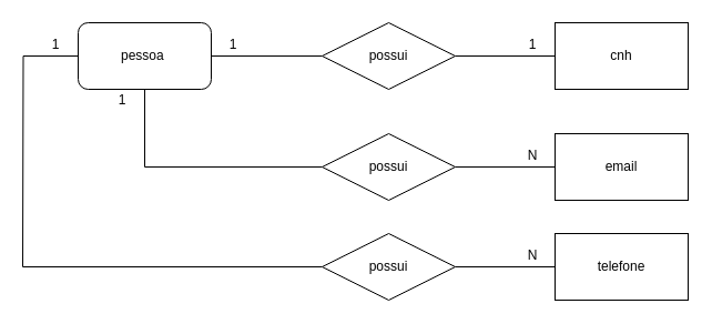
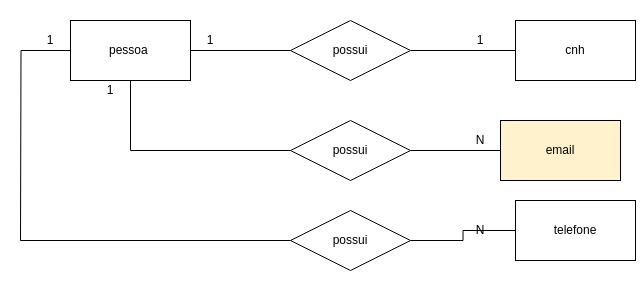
- <mxCell id="5" value="pessoa&amp;nbsp;" style="whiteSpace=wrap;html=1;rounded=1;" vertex="1" parent="1"><mxGeometry x="70" y="20" width="120" height="60" as="geometry" /></mxCell>
+ <mxCell id="5" value="pessoa&amp;nbsp;" style="rounded=0;whiteSpace=wrap;html=1;" vertex="1" parent="1"><mxGeometry x="70" y="20" width="120" height="60" as="geometry" /></mxCell>
- <mxCell id="6" value="cnh" style="rounded=0;whiteSpace=wrap;html=1;" vertex="1" parent="1"><mxGeometry x="500" y="20" width="120" height="60" as="geometry" /></mxCell>
+ <mxCell id="6" value="cnh" style="rounded=0;whiteSpace=wrap;html=1;" vertex="1" parent="1"><mxGeometry x="515" y="20" width="120" height="60" as="geometry" /></mxCell>
- <mxCell id="13" value="email" style="rounded=0;whiteSpace=wrap;html=1;" vertex="1" parent="1"><mxGeometry x="500" y="120" width="120" height="60" as="geometry" /></mxCell>
+ <mxCell id="13" value="email" style="rounded=0;whiteSpace=wrap;html=1;fillColor=#fff2cc;" vertex="1" parent="1"><mxGeometry x="500" y="120" width="120" height="60" as="geometry" /></mxCell>
- <mxCell id="14" value="telefone" style="rounded=0;whiteSpace=wrap;html=1;" vertex="1" parent="1"><mxGeometry x="500" y="210" width="120" height="60" as="geometry" /></mxCell>
+ <mxCell id="14" value="telefone" style="rounded=0;whiteSpace=wrap;html=1;" vertex="1" parent="1"><mxGeometry x="515" y="200" width="120" height="60" as="geometry" /></mxCell>
